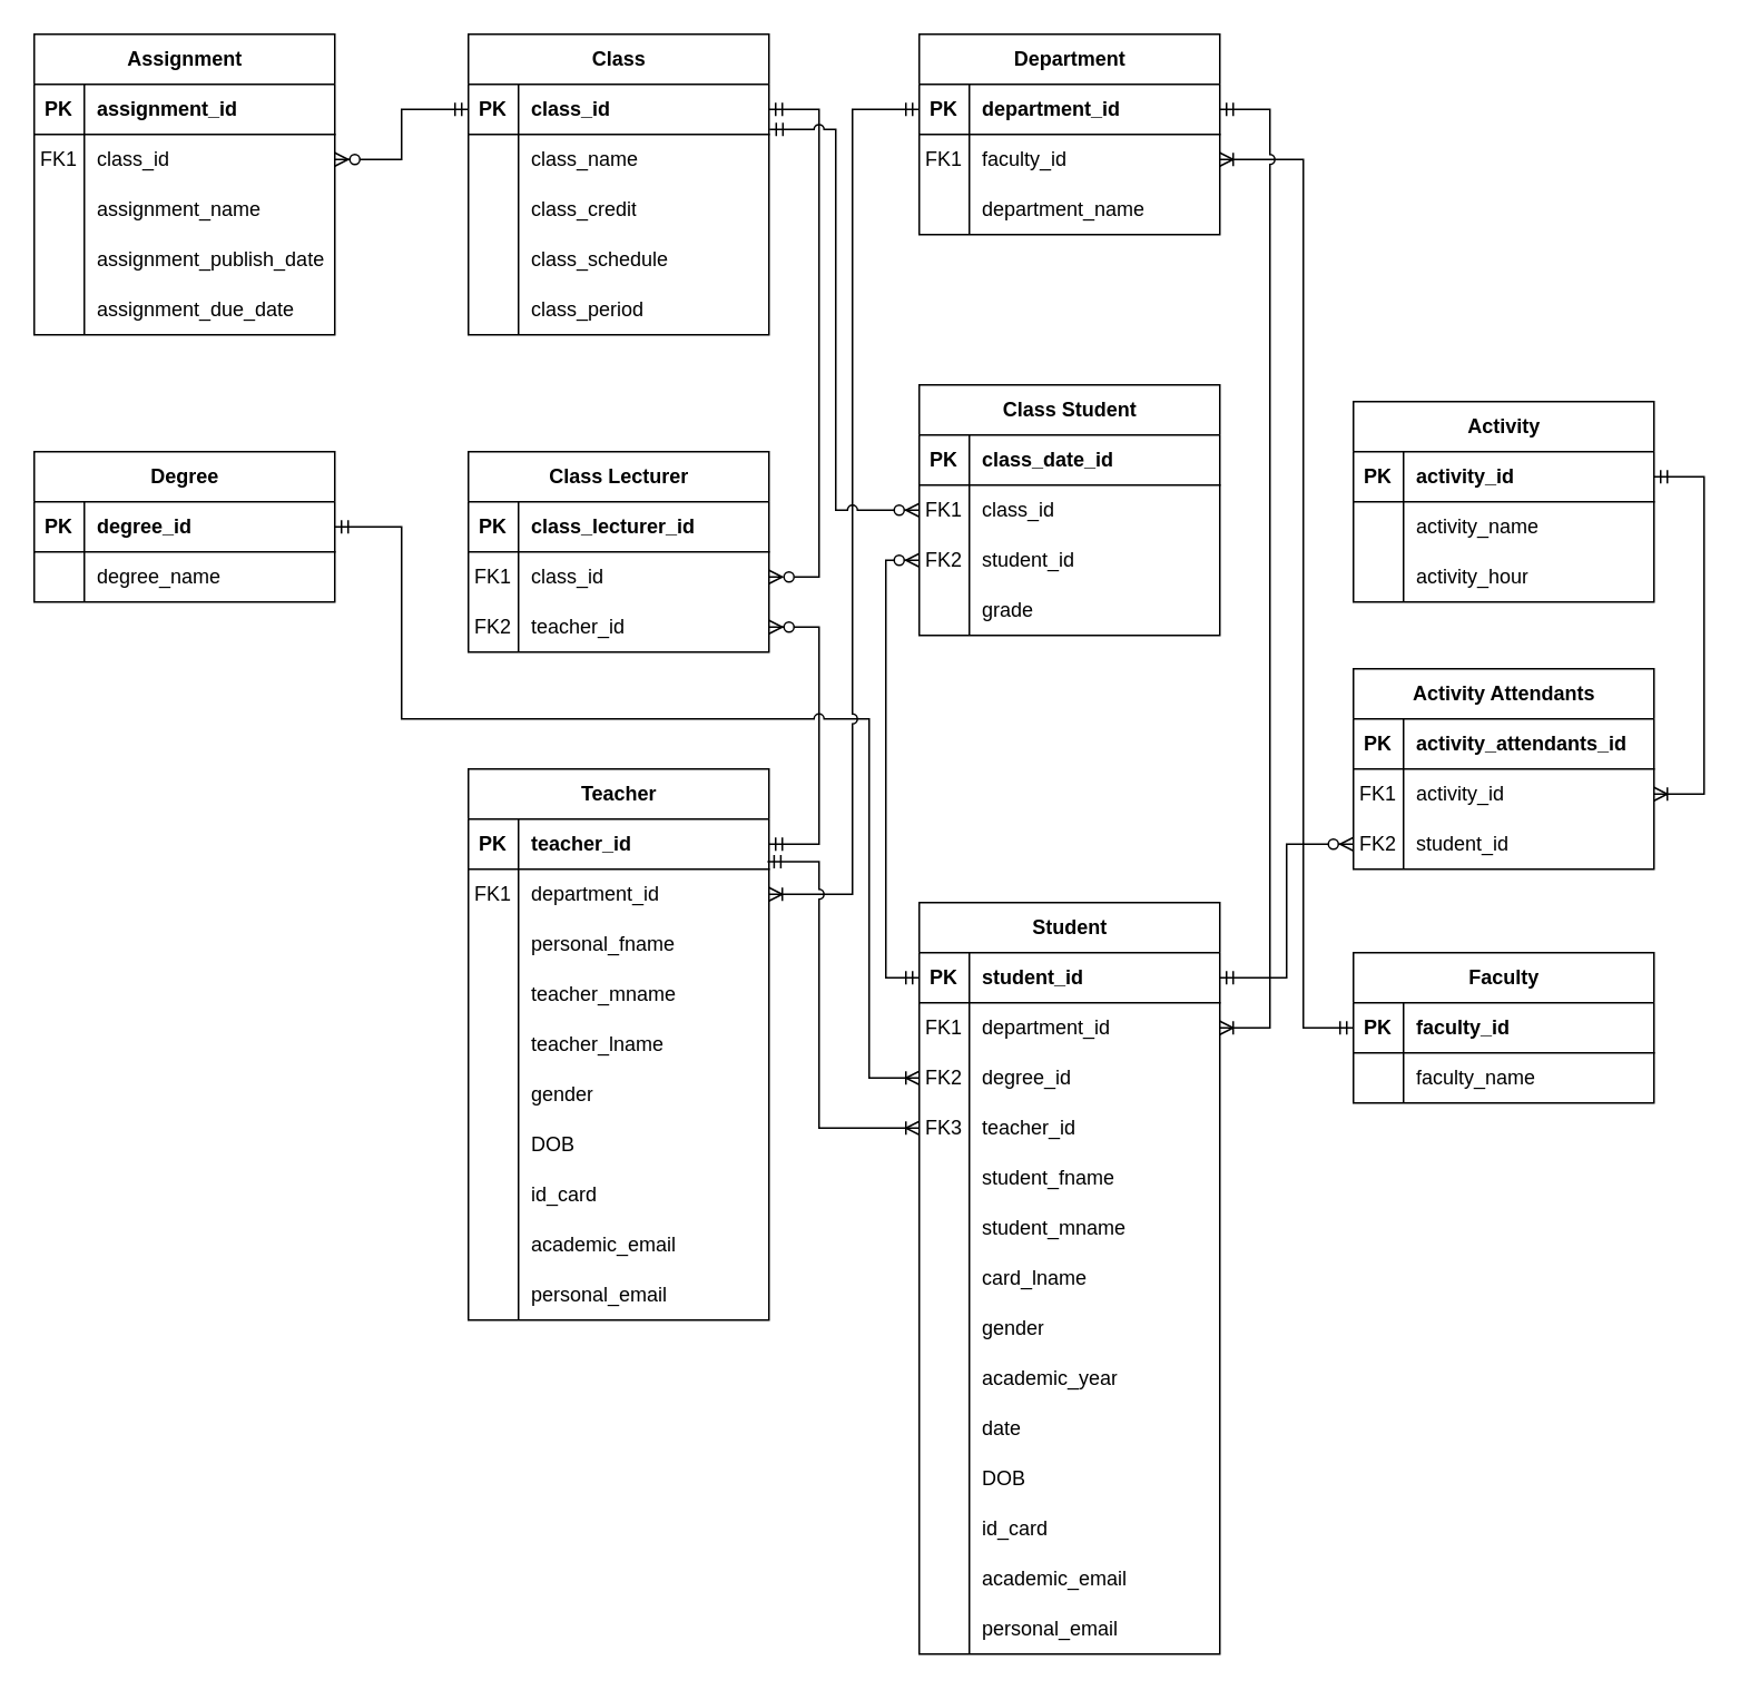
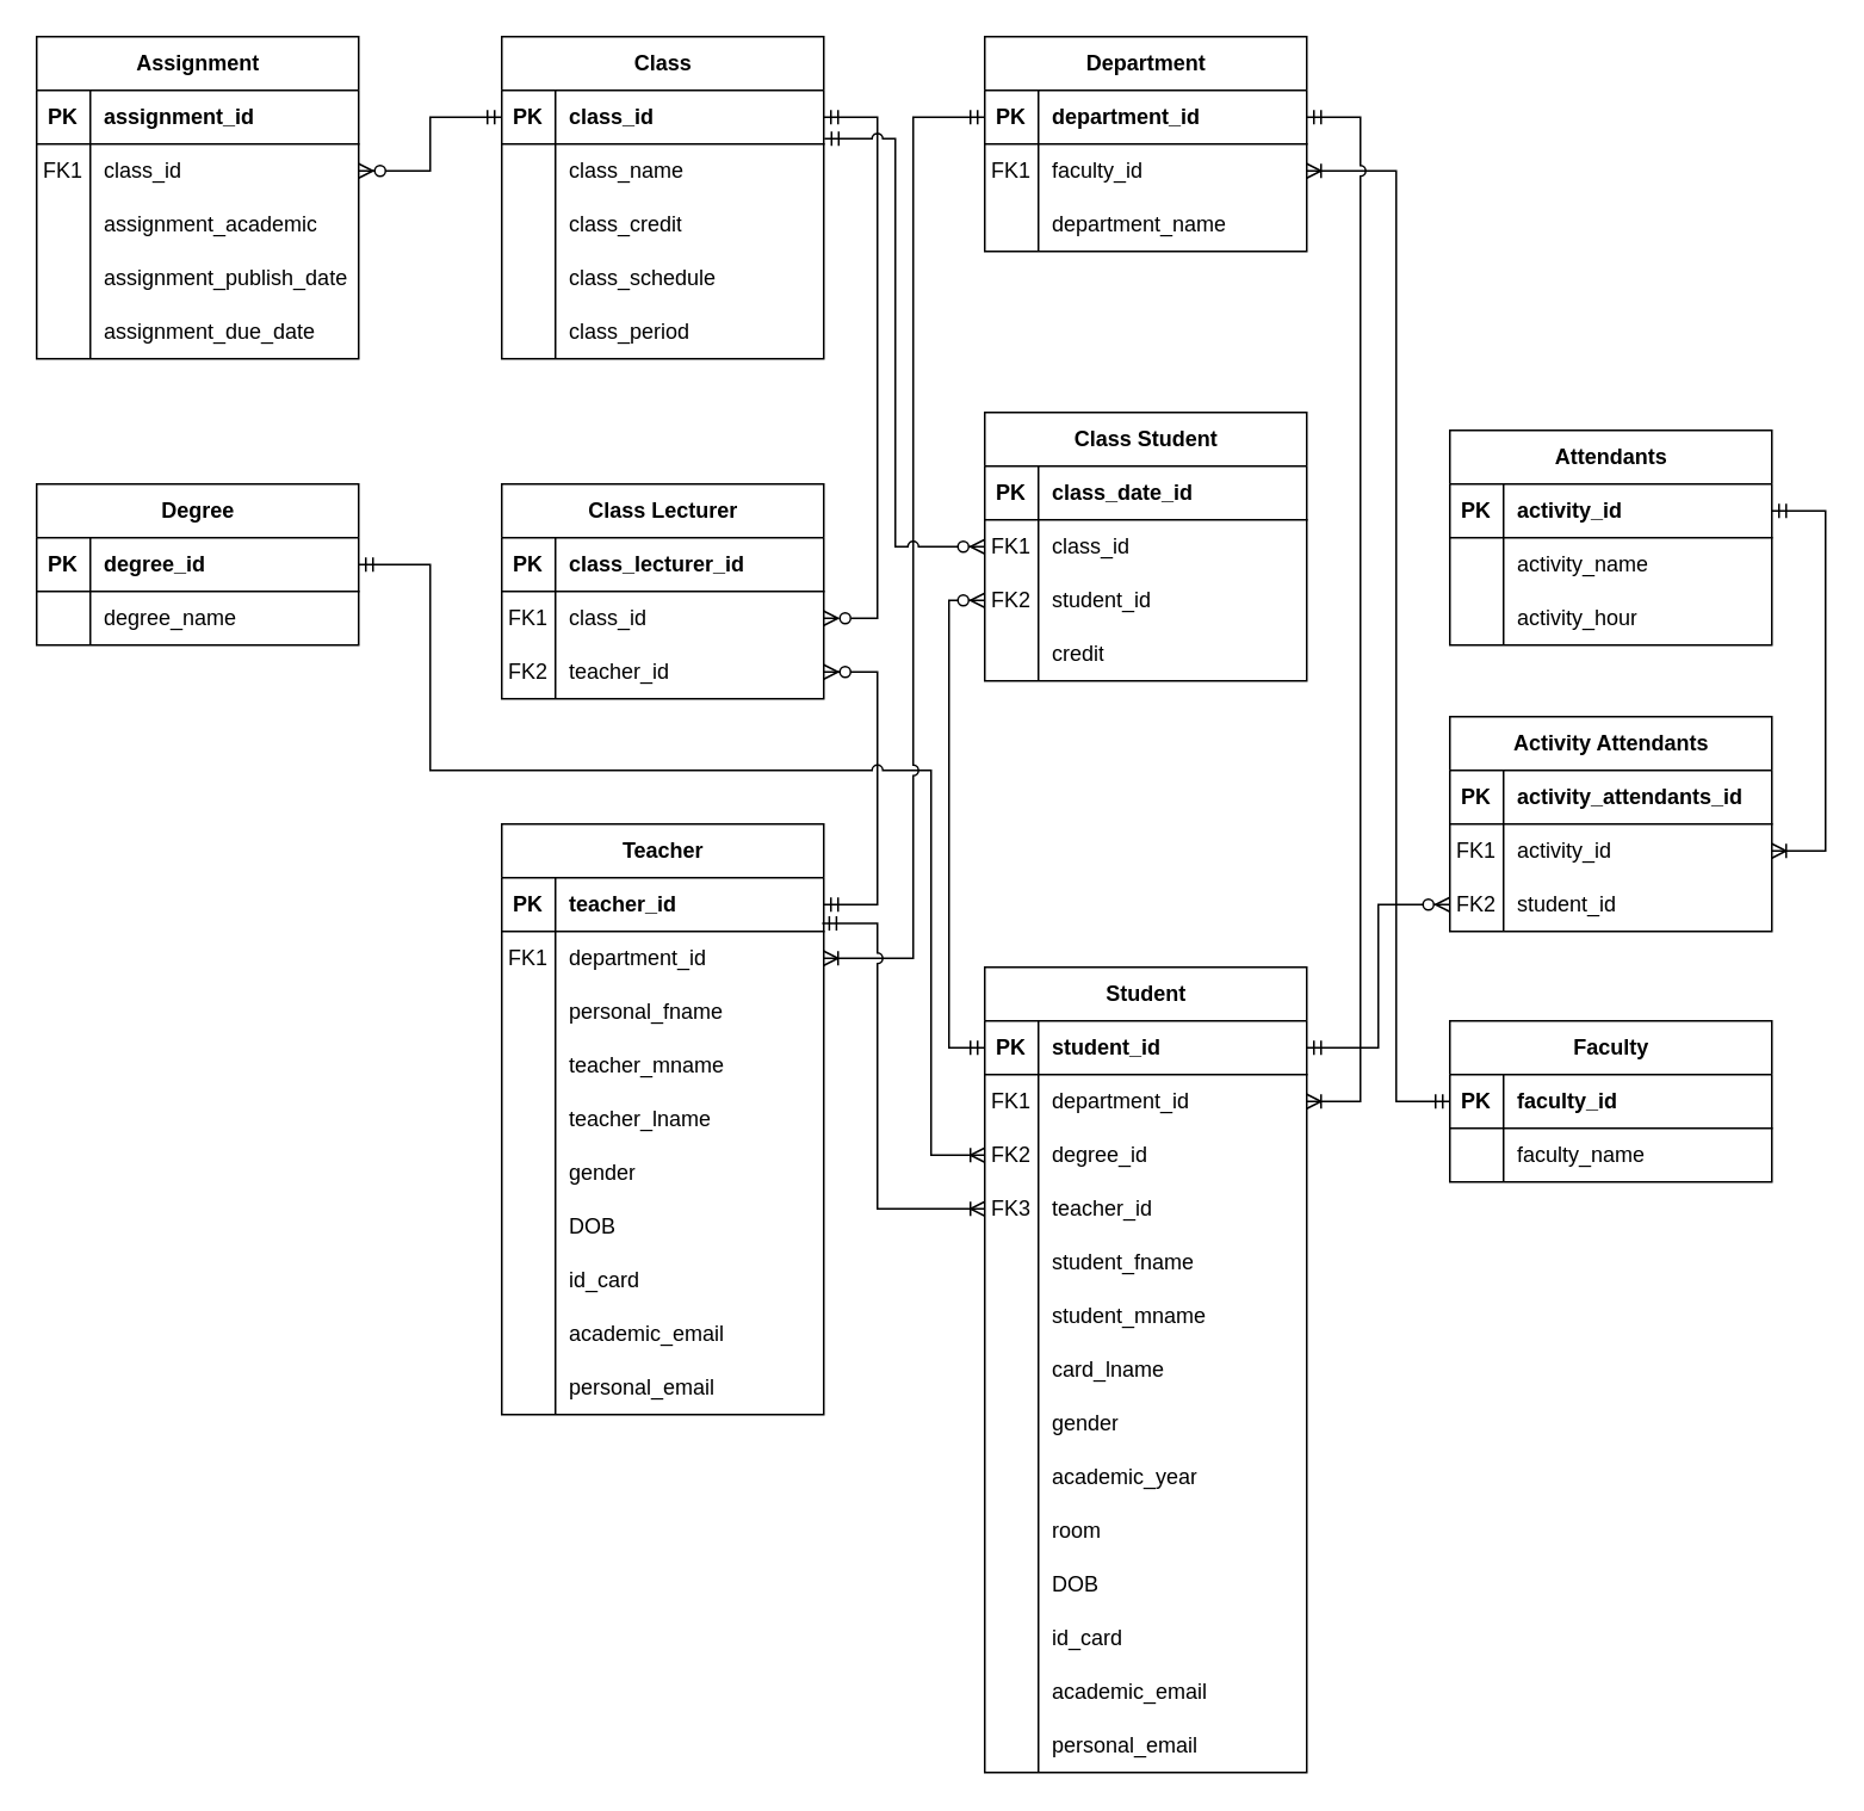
- <mxCell id="168" value="assignment_name" style="shape=partialRectangle;connectable=0;fillColor=none;top=0;left=0;bottom=0;right=0;align=left;spacingLeft=6;overflow=hidden;whiteSpace=wrap;html=1;" vertex="1" parent="166"><mxGeometry x="30" width="150" height="30" as="geometry"><mxRectangle width="150" height="30" as="alternateBounds" /></mxGeometry></mxCell>
+ <mxCell id="168" value="assignment_academic" style="shape=partialRectangle;connectable=0;fillColor=none;top=0;left=0;bottom=0;right=0;align=left;spacingLeft=6;overflow=hidden;whiteSpace=wrap;html=1;" vertex="1" parent="166"><mxGeometry x="30" width="150" height="30" as="geometry"><mxRectangle width="150" height="30" as="alternateBounds" /></mxGeometry></mxCell>
- <mxCell id="139" value="Activity" style="shape=table;startSize=30;container=1;collapsible=1;childLayout=tableLayout;fixedRows=1;rowLines=0;fontStyle=1;align=center;resizeLast=1;html=1;" vertex="1" parent="1"><mxGeometry x="810" y="240" width="180" height="120" as="geometry" /></mxCell>
+ <mxCell id="139" value="Attendants" style="shape=table;startSize=30;container=1;collapsible=1;childLayout=tableLayout;fixedRows=1;rowLines=0;fontStyle=1;align=center;resizeLast=1;html=1;" vertex="1" parent="1"><mxGeometry x="810" y="240" width="180" height="120" as="geometry" /></mxCell>
- <mxCell id="138" value="grade" style="shape=partialRectangle;connectable=0;fillColor=none;top=0;left=0;bottom=0;right=0;align=left;spacingLeft=6;overflow=hidden;whiteSpace=wrap;html=1;" vertex="1" parent="136"><mxGeometry x="30" width="150" height="30" as="geometry"><mxRectangle width="150" height="30" as="alternateBounds" /></mxGeometry></mxCell>
+ <mxCell id="138" value="credit" style="shape=partialRectangle;connectable=0;fillColor=none;top=0;left=0;bottom=0;right=0;align=left;spacingLeft=6;overflow=hidden;whiteSpace=wrap;html=1;" vertex="1" parent="136"><mxGeometry x="30" width="150" height="30" as="geometry"><mxRectangle width="150" height="30" as="alternateBounds" /></mxGeometry></mxCell>
- <mxCell id="56" value="date" style="shape=partialRectangle;connectable=0;fillColor=none;top=0;left=0;bottom=0;right=0;align=left;spacingLeft=6;overflow=hidden;whiteSpace=wrap;html=1;" parent="54" vertex="1"><mxGeometry x="30" width="150" height="30" as="geometry"><mxRectangle width="150" height="30" as="alternateBounds" /></mxGeometry></mxCell>
+ <mxCell id="56" value="room" style="shape=partialRectangle;connectable=0;fillColor=none;top=0;left=0;bottom=0;right=0;align=left;spacingLeft=6;overflow=hidden;whiteSpace=wrap;html=1;" parent="54" vertex="1"><mxGeometry x="30" width="150" height="30" as="geometry"><mxRectangle width="150" height="30" as="alternateBounds" /></mxGeometry></mxCell>
